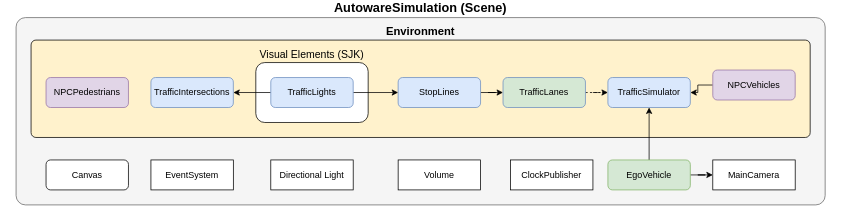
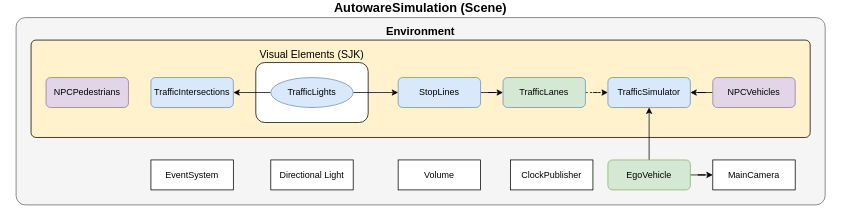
- <mxCell id="15" value="NPCVehicles" style="rounded=1;whiteSpace=wrap;html=1;fillColor=#e1d5e7;strokeColor=#9673a6;" parent="1" vertex="1"><mxGeometry x="950" y="90" width="110" height="40" as="geometry" /></mxCell>
+ <mxCell id="15" value="NPCVehicles" style="rounded=1;whiteSpace=wrap;html=1;fillColor=#e1d5e7;strokeColor=#9673a6;" parent="1" vertex="1"><mxGeometry x="950" y="100" width="110" height="40" as="geometry" /></mxCell>
- <mxCell id="12" value="TrafficLights" style="rounded=1;whiteSpace=wrap;html=1;fillColor=#dae8fc;strokeColor=#6c8ebf;" parent="1" vertex="1"><mxGeometry x="360" y="100" width="110" height="40" as="geometry" /></mxCell>
+ <mxCell id="12" value="TrafficLights" style="ellipse;whiteSpace=wrap;html=1;fillColor=#dae8fc;strokeColor=#6c8ebf;" parent="1" vertex="1"><mxGeometry x="360" y="100" width="110" height="40" as="geometry" /></mxCell>
- <mxCell id="24" value="Canvas" style="rounded=1;whiteSpace=wrap;html=1;" parent="1" vertex="1"><mxGeometry x="60" y="210" width="110" height="40" as="geometry" /></mxCell>
